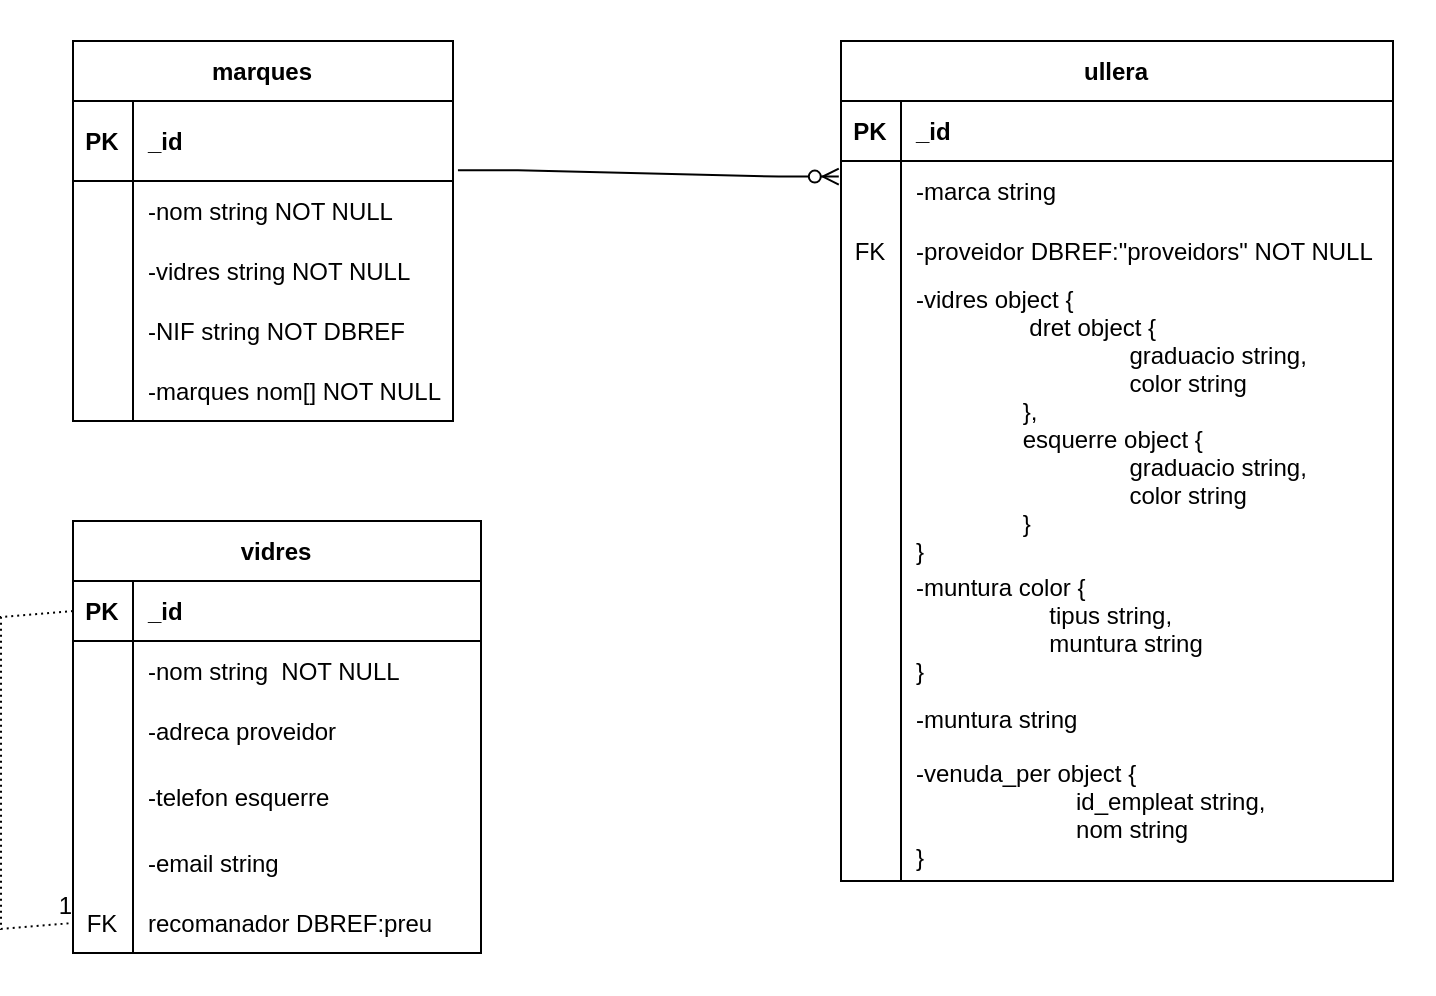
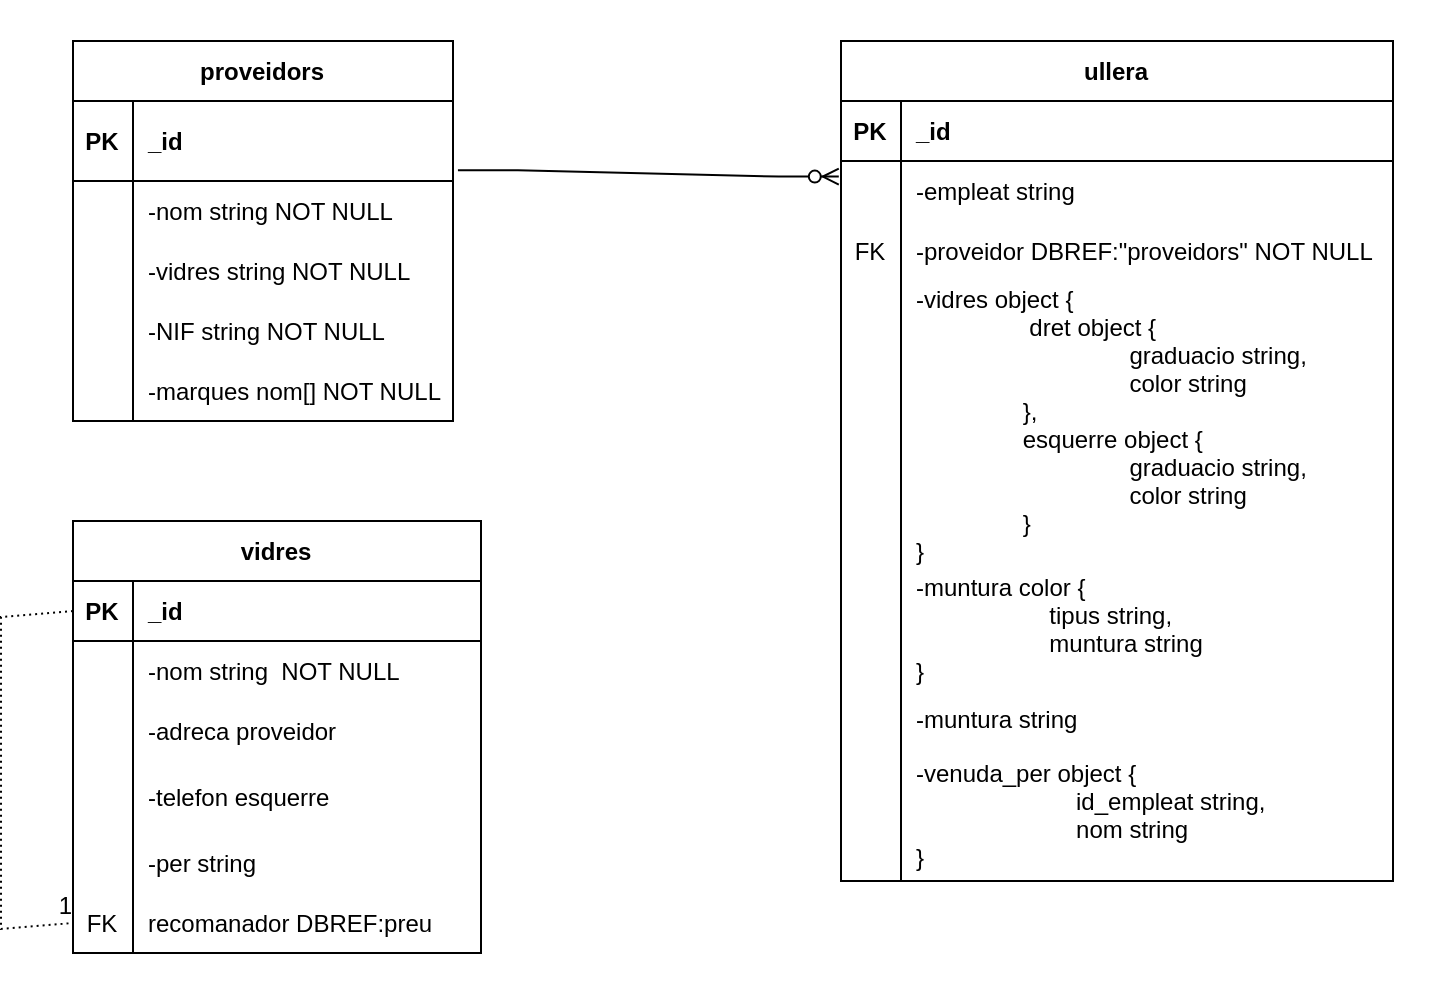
- <mxCell id="2" value="marques" style="shape=table;startSize=30;container=1;collapsible=1;childLayout=tableLayout;fixedRows=1;rowLines=0;fontStyle=1;align=center;resizeLast=1;" parent="1" vertex="1"><mxGeometry x="20" y="20" width="190" height="190" as="geometry" /></mxCell>
+ <mxCell id="2" value="proveidors" style="shape=table;startSize=30;container=1;collapsible=1;childLayout=tableLayout;fixedRows=1;rowLines=0;fontStyle=1;align=center;resizeLast=1;" parent="1" vertex="1"><mxGeometry x="20" y="20" width="190" height="190" as="geometry" /></mxCell>
- <mxCell id="24" value="-marca string" style="shape=partialRectangle;connectable=0;fillColor=none;top=0;left=0;bottom=0;right=0;align=left;spacingLeft=6;overflow=hidden;perimeterSpacing=8;" parent="22" vertex="1"><mxGeometry x="30" width="246" height="30" as="geometry"><mxRectangle width="246" height="30" as="alternateBounds" /></mxGeometry></mxCell>
+ <mxCell id="24" value="-empleat string" style="shape=partialRectangle;connectable=0;fillColor=none;top=0;left=0;bottom=0;right=0;align=left;spacingLeft=6;overflow=hidden;perimeterSpacing=8;" parent="22" vertex="1"><mxGeometry x="30" width="246" height="30" as="geometry"><mxRectangle width="246" height="30" as="alternateBounds" /></mxGeometry></mxCell>
- <mxCell id="14" value="-NIF string NOT DBREF" style="shape=partialRectangle;connectable=0;fillColor=none;top=0;left=0;bottom=0;right=0;align=left;spacingLeft=6;overflow=hidden;" parent="12" vertex="1"><mxGeometry x="30" width="160" height="30" as="geometry"><mxRectangle width="160" height="30" as="alternateBounds" /></mxGeometry></mxCell>
+ <mxCell id="14" value="-NIF string NOT NULL" style="shape=partialRectangle;connectable=0;fillColor=none;top=0;left=0;bottom=0;right=0;align=left;spacingLeft=6;overflow=hidden;" parent="12" vertex="1"><mxGeometry x="30" width="160" height="30" as="geometry"><mxRectangle width="160" height="30" as="alternateBounds" /></mxGeometry></mxCell>
- <mxCell id="56" value="-email string" style="shape=partialRectangle;connectable=0;fillColor=none;top=0;left=0;bottom=0;right=0;align=left;spacingLeft=6;overflow=hidden;labelBorderColor=none;strokeColor=default;" vertex="1" parent="54"><mxGeometry x="30" width="174" height="30" as="geometry"><mxRectangle width="174" height="30" as="alternateBounds" /></mxGeometry></mxCell>
+ <mxCell id="56" value="-per string" style="shape=partialRectangle;connectable=0;fillColor=none;top=0;left=0;bottom=0;right=0;align=left;spacingLeft=6;overflow=hidden;labelBorderColor=none;strokeColor=default;" vertex="1" parent="54"><mxGeometry x="30" width="174" height="30" as="geometry"><mxRectangle width="174" height="30" as="alternateBounds" /></mxGeometry></mxCell>
